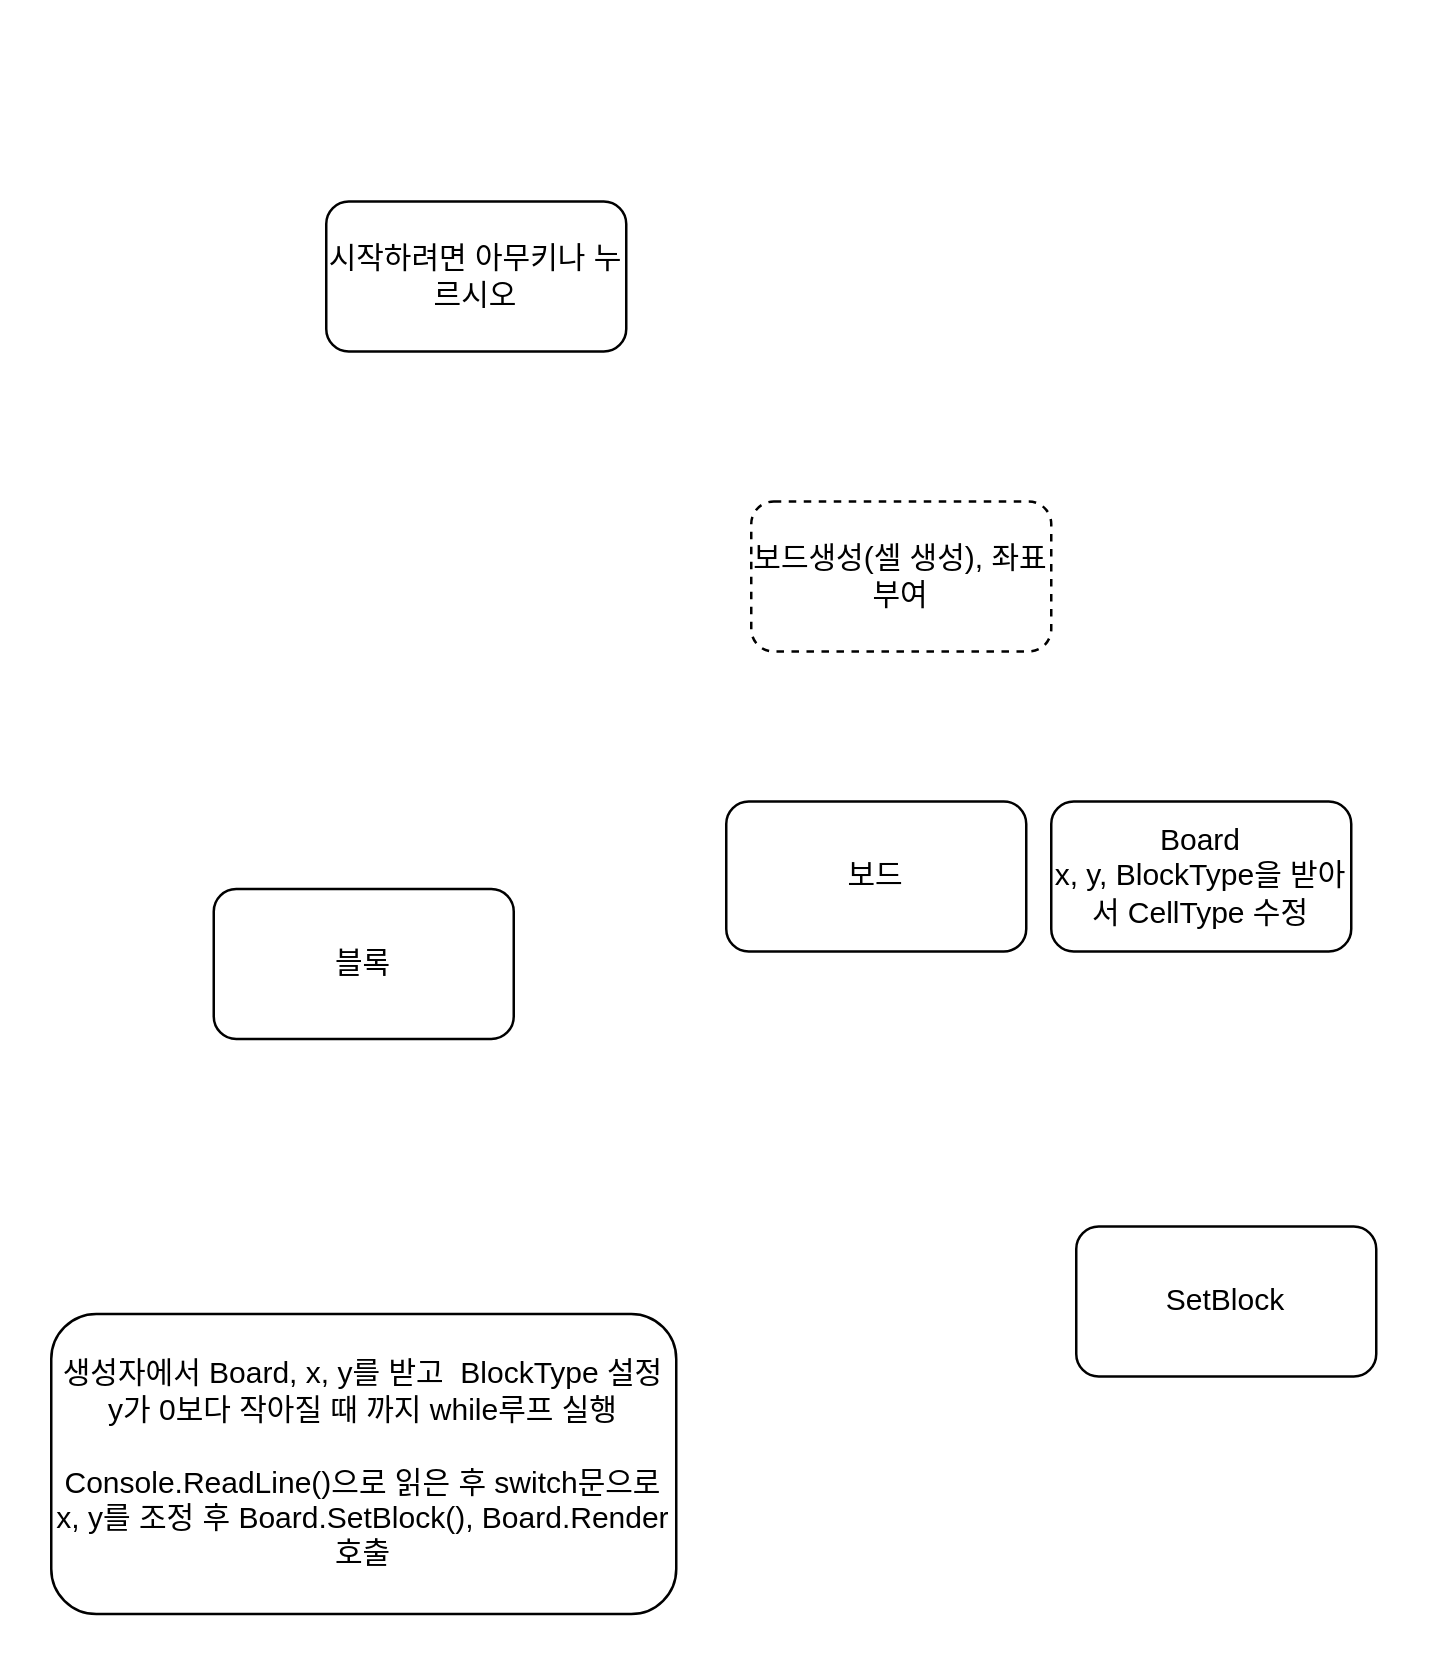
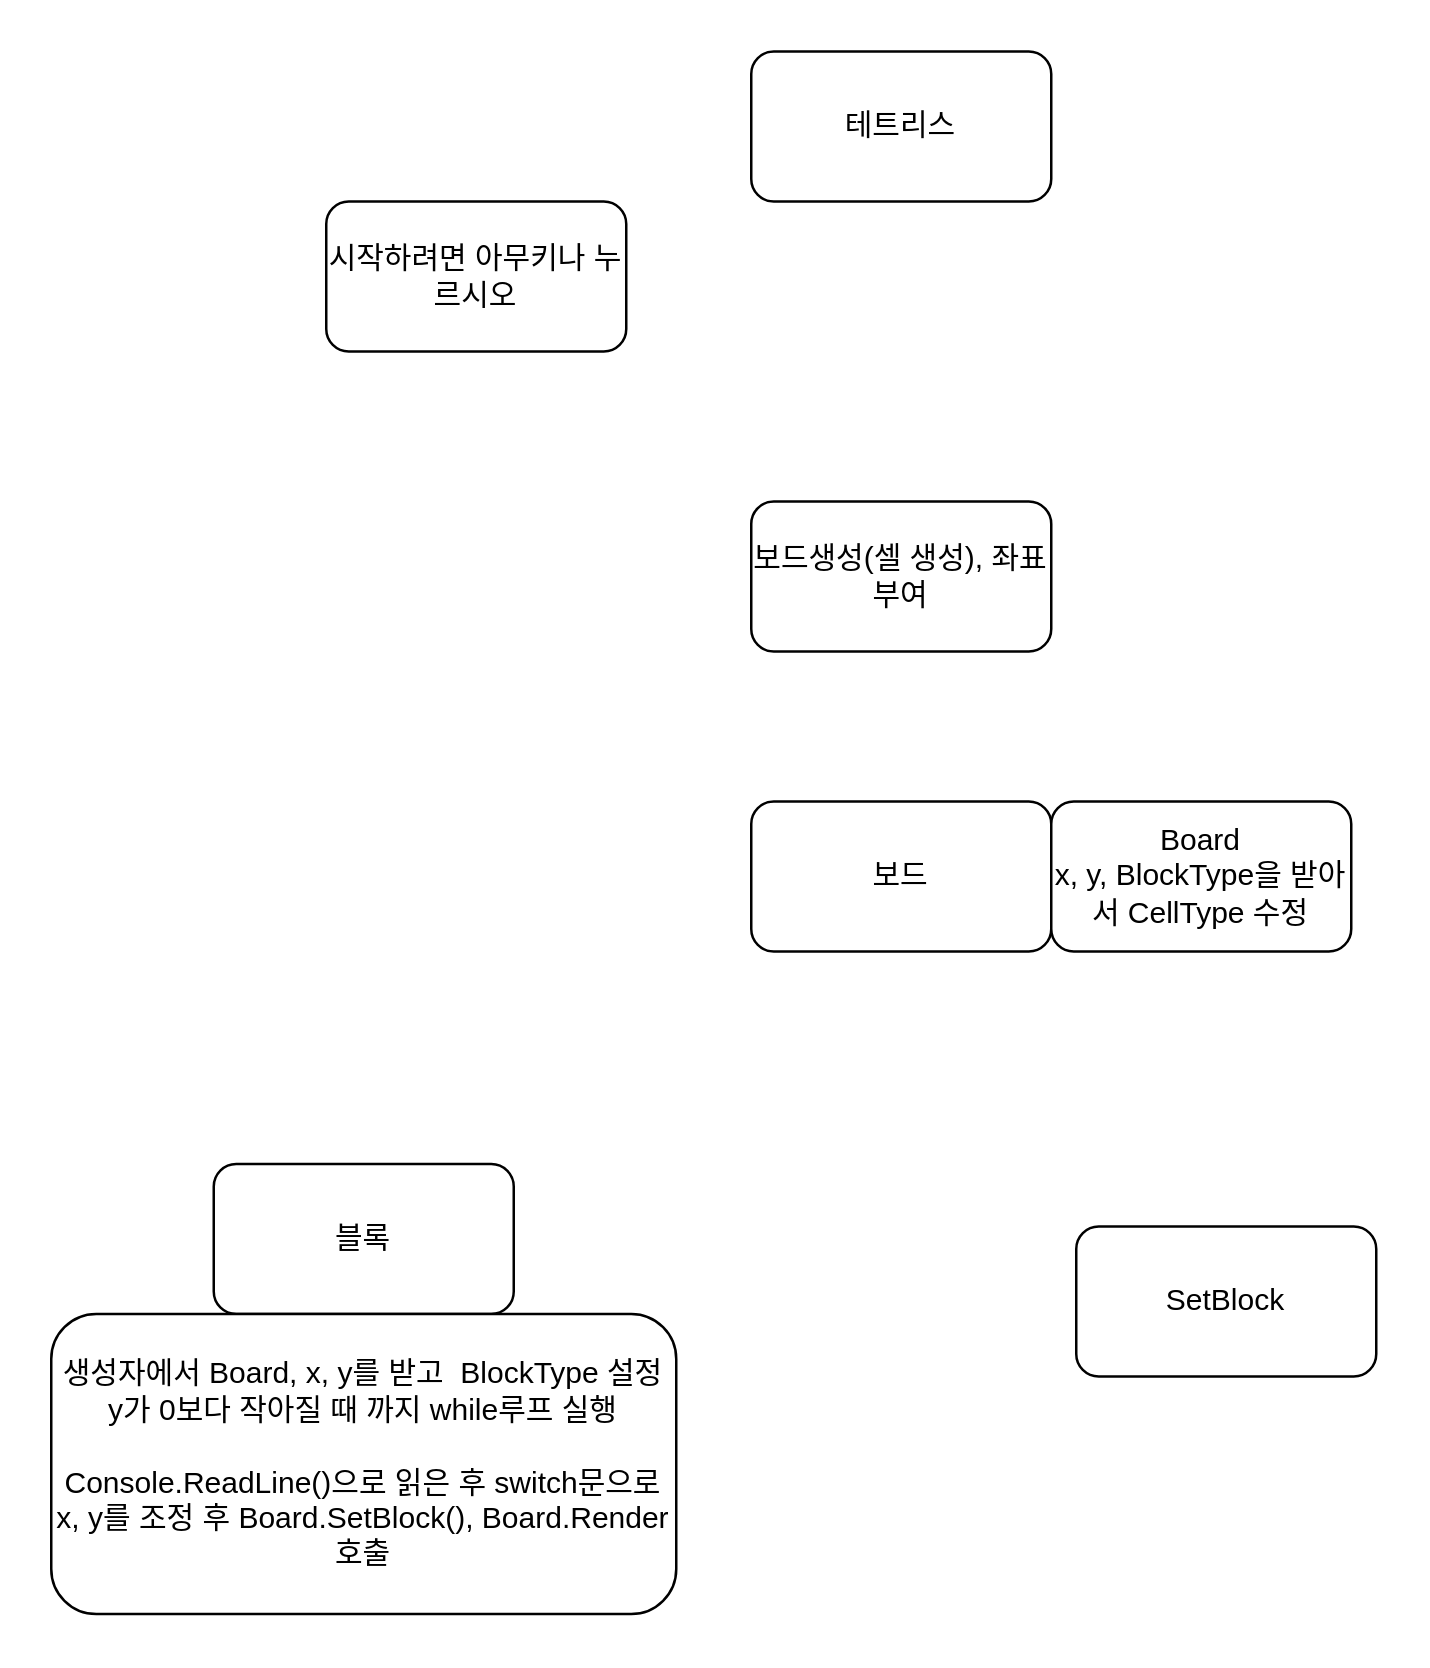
+ <mxCell id="2" value="테트리스" style="rounded=1;whiteSpace=wrap;html=1;" vertex="1" parent="1"><mxGeometry x="300" y="20" width="120" height="60" as="geometry" /></mxCell>
- <mxCell id="5" value="보드생성(셀 생성), 좌표부여" style="rounded=1;whiteSpace=wrap;html=1;dashed=1;" vertex="1" parent="1"><mxGeometry x="300" y="200" width="120" height="60" as="geometry" /></mxCell>
+ <mxCell id="5" value="보드생성(셀 생성), 좌표부여" style="rounded=1;whiteSpace=wrap;html=1;" vertex="1" parent="1"><mxGeometry x="300" y="200" width="120" height="60" as="geometry" /></mxCell>
- <mxCell id="3" value="보드" style="rounded=1;whiteSpace=wrap;html=1;" vertex="1" parent="1"><mxGeometry x="290" y="320" width="120" height="60" as="geometry" /></mxCell>
+ <mxCell id="3" value="보드" style="rounded=1;whiteSpace=wrap;html=1;" vertex="1" parent="1"><mxGeometry x="300" y="320" width="120" height="60" as="geometry" /></mxCell>
- <mxCell id="4" value="블록" style="rounded=1;whiteSpace=wrap;html=1;" vertex="1" parent="1"><mxGeometry x="85" y="355" width="120" height="60" as="geometry" /></mxCell>
+ <mxCell id="4" value="블록" style="rounded=1;whiteSpace=wrap;html=1;" vertex="1" parent="1"><mxGeometry x="85" y="465" width="120" height="60" as="geometry" /></mxCell>
